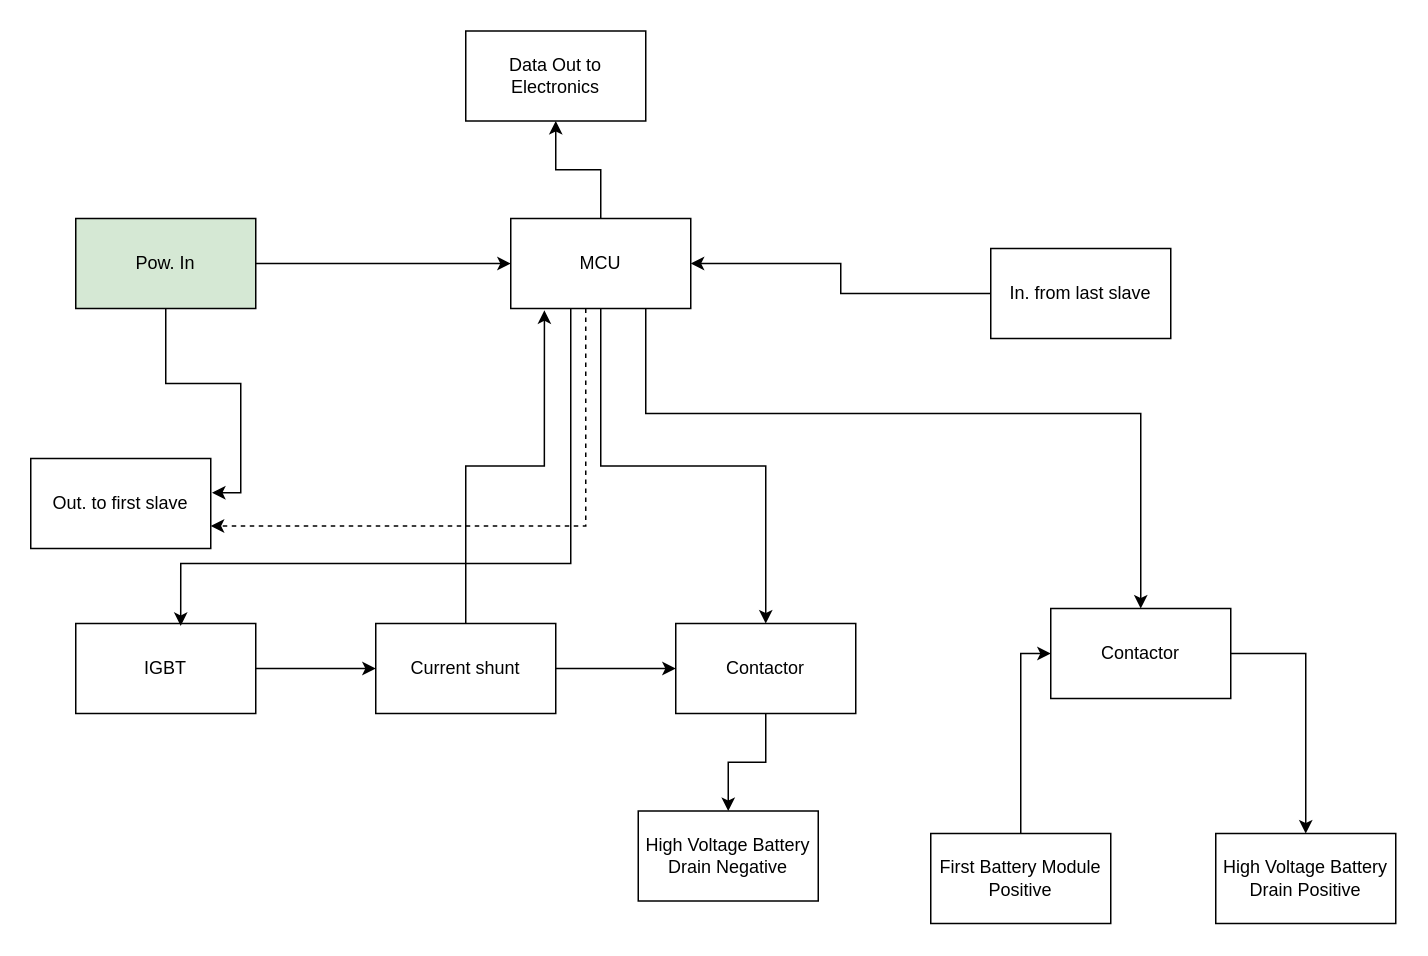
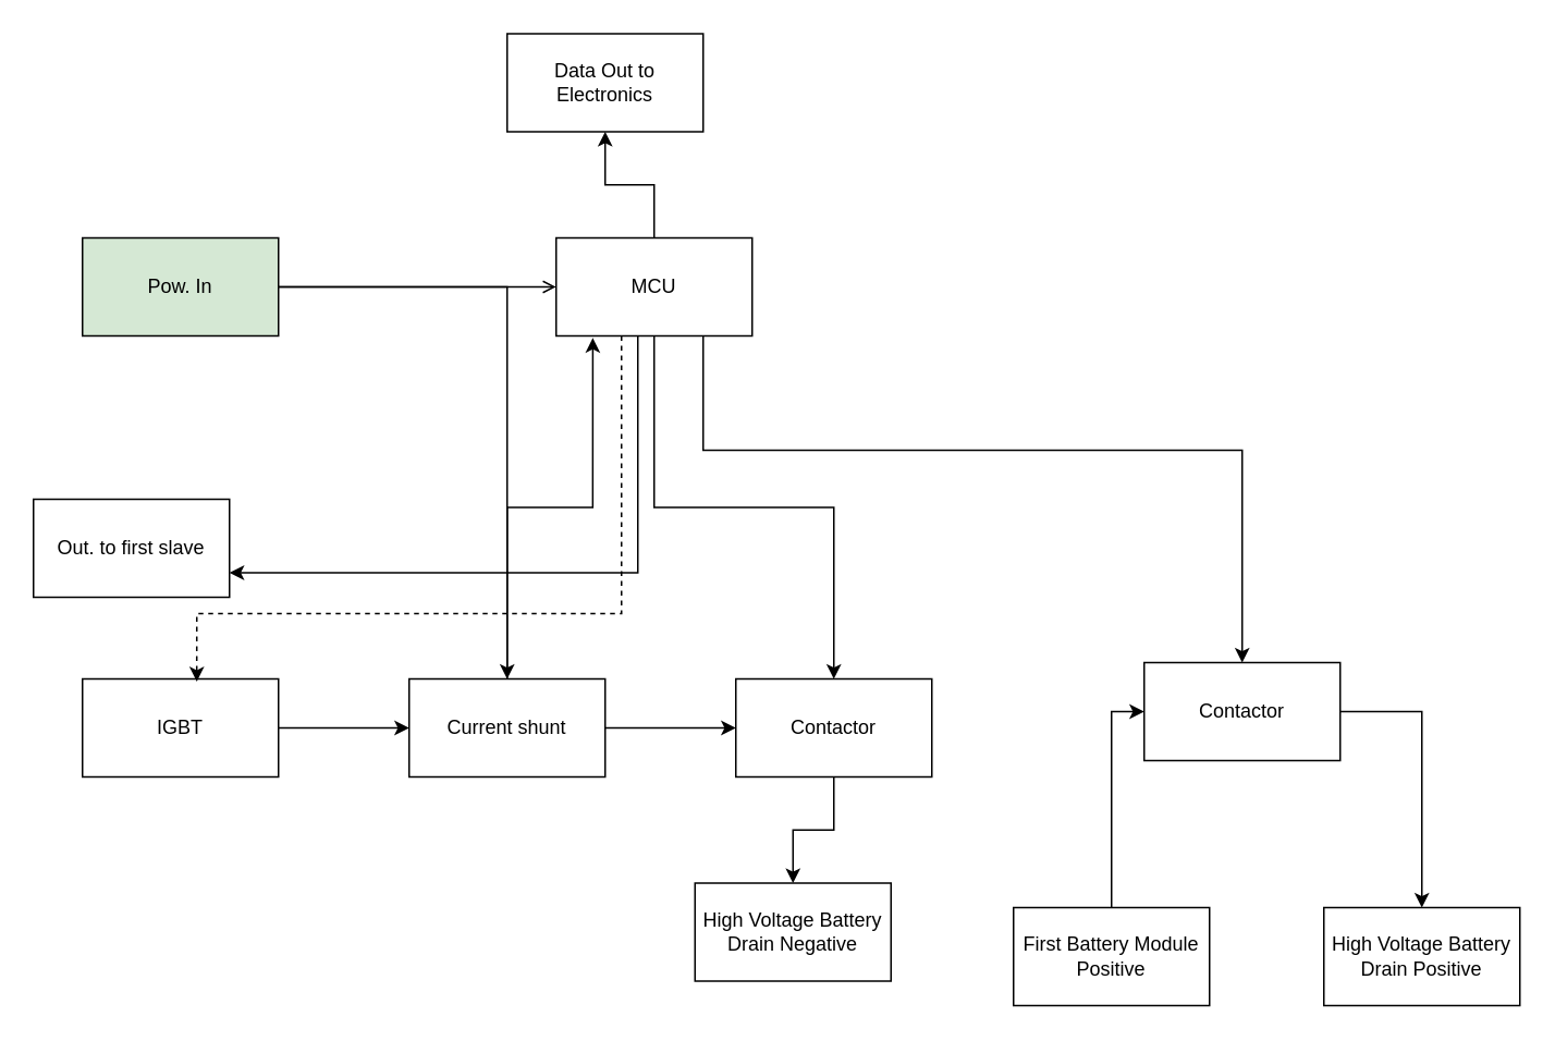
- <mxCell id="7" style="edgeStyle=orthogonalEdgeStyle;rounded=0;orthogonalLoop=1;jettySize=auto;html=1;entryX=0;entryY=0.5;entryDx=0;entryDy=0;" parent="1" source="8" target="6" edge="1"><mxGeometry relative="1" as="geometry" /></mxCell>
+ <mxCell id="7" style="edgeStyle=orthogonalEdgeStyle;rounded=0;orthogonalLoop=1;jettySize=auto;html=1;entryX=0;entryY=0.5;entryDx=0;entryDy=0;endArrow=open;" parent="1" source="8" target="6" edge="1"><mxGeometry relative="1" as="geometry" /></mxCell>
- <mxCell id="10" style="edgeStyle=orthogonalEdgeStyle;rounded=0;orthogonalLoop=1;jettySize=auto;html=1;entryX=1;entryY=0.5;entryDx=0;entryDy=0;" parent="1" source="11" target="6" edge="1"><mxGeometry relative="1" as="geometry" /></mxCell>
- <mxCell id="11" value="In. from last slave" style="whiteSpace=wrap;html=1;" parent="1" vertex="1"><mxGeometry x="660" y="165" width="120" height="60" as="geometry" /></mxCell>
- <mxCell id="13" style="edgeStyle=orthogonalEdgeStyle;rounded=0;orthogonalLoop=1;jettySize=auto;html=1;entryX=1.007;entryY=0.38;entryDx=0;entryDy=0;entryPerimeter=0;" parent="1" source="8" target="12" edge="1"><mxGeometry relative="1" as="geometry" /></mxCell>
+ <mxCell id="13" style="edgeStyle=orthogonalEdgeStyle;rounded=0;orthogonalLoop=1;jettySize=auto;html=1;" parent="1" source="8" target="17" edge="1"><mxGeometry relative="1" as="geometry" /></mxCell>
- <mxCell id="3" style="edgeStyle=orthogonalEdgeStyle;rounded=0;orthogonalLoop=1;jettySize=auto;html=1;entryX=1;entryY=0.75;entryDx=0;entryDy=0;dashed=1;" parent="1" source="6" target="12" edge="1"><mxGeometry relative="1" as="geometry"><Array as="points"><mxPoint x="390" y="350" /></Array></mxGeometry></mxCell>
+ <mxCell id="3" style="edgeStyle=orthogonalEdgeStyle;rounded=0;orthogonalLoop=1;jettySize=auto;html=1;entryX=1;entryY=0.75;entryDx=0;entryDy=0;" parent="1" source="6" target="12" edge="1"><mxGeometry relative="1" as="geometry"><Array as="points"><mxPoint x="390" y="350" /></Array></mxGeometry></mxCell>
- <mxCell id="21" style="edgeStyle=orthogonalEdgeStyle;rounded=0;orthogonalLoop=1;jettySize=auto;html=1;entryX=0.583;entryY=0.027;entryDx=0;entryDy=0;entryPerimeter=0;" parent="1" source="6" target="15" edge="1"><mxGeometry relative="1" as="geometry"><Array as="points"><mxPoint x="380" y="375" /><mxPoint x="120" y="375" /></Array></mxGeometry></mxCell>
+ <mxCell id="21" style="edgeStyle=orthogonalEdgeStyle;rounded=0;orthogonalLoop=1;jettySize=auto;html=1;entryX=0.583;entryY=0.027;entryDx=0;entryDy=0;entryPerimeter=0;dashed=1;" parent="1" source="6" target="15" edge="1"><mxGeometry relative="1" as="geometry"><Array as="points"><mxPoint x="380" y="375" /><mxPoint x="120" y="375" /></Array></mxGeometry></mxCell>
